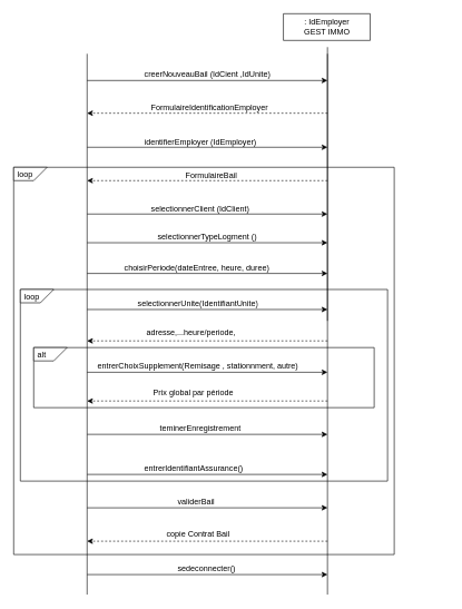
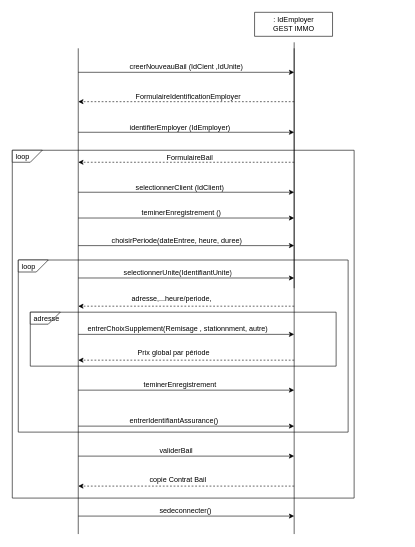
- <mxCell id="37" value="selectionnerTypeLogment ()" style="text;strokeColor=none;fillColor=none;align=left;verticalAlign=middle;spacingLeft=4;spacingRight=4;overflow=hidden;points=[[0,0.5],[1,0.5]];portConstraint=eastwest;rotatable=0;" parent="35" vertex="1"><mxGeometry x="100" y="6" width="190" height="30" as="geometry" /></mxCell>
+ <mxCell id="37" value="teminerEnregistrement ()" style="text;strokeColor=none;fillColor=none;align=left;verticalAlign=middle;spacingLeft=4;spacingRight=4;overflow=hidden;points=[[0,0.5],[1,0.5]];portConstraint=eastwest;rotatable=0;" parent="35" vertex="1"><mxGeometry x="100" y="6" width="190" height="30" as="geometry" /></mxCell>
- <mxCell id="60" value="alt" style="text;strokeColor=none;fillColor=none;align=left;verticalAlign=middle;spacingLeft=4;spacingRight=4;overflow=hidden;points=[[0,0.5],[1,0.5]];portConstraint=eastwest;rotatable=0;" vertex="1" parent="54"><mxGeometry x="30" y="265" width="80" height="30" as="geometry" /></mxCell>
+ <mxCell id="60" value="adresse" style="text;strokeColor=none;fillColor=none;align=left;verticalAlign=middle;spacingLeft=4;spacingRight=4;overflow=hidden;points=[[0,0.5],[1,0.5]];portConstraint=eastwest;rotatable=0;" vertex="1" parent="54"><mxGeometry x="30" y="265" width="80" height="30" as="geometry" /></mxCell>
